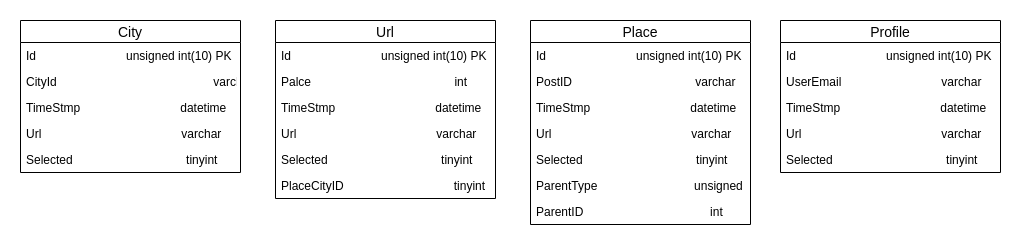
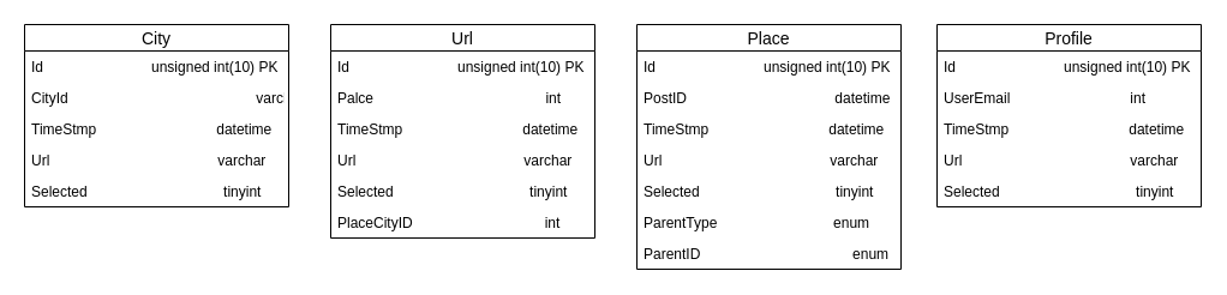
- <mxCell id="17" value="PostID                                     varchar" style="text;strokeColor=none;fillColor=none;spacingLeft=4;spacingRight=4;overflow=hidden;rotatable=0;points=[[0,0.5],[1,0.5]];portConstraint=eastwest;fontSize=12;" vertex="1" parent="15"><mxGeometry y="48" width="220" height="26" as="geometry" /></mxCell>
+ <mxCell id="17" value="PostID                                     datetime" style="text;strokeColor=none;fillColor=none;spacingLeft=4;spacingRight=4;overflow=hidden;rotatable=0;points=[[0,0.5],[1,0.5]];portConstraint=eastwest;fontSize=12;" vertex="1" parent="15"><mxGeometry y="48" width="220" height="26" as="geometry" /></mxCell>
- <mxCell id="25" value="UserEmail                              varchar" style="text;strokeColor=none;fillColor=none;spacingLeft=4;spacingRight=4;overflow=hidden;rotatable=0;points=[[0,0.5],[1,0.5]];portConstraint=eastwest;fontSize=12;" vertex="1" parent="23"><mxGeometry y="48" width="220" height="26" as="geometry" /></mxCell>
+ <mxCell id="25" value="UserEmail                              int" style="text;strokeColor=none;fillColor=none;spacingLeft=4;spacingRight=4;overflow=hidden;rotatable=0;points=[[0,0.5],[1,0.5]];portConstraint=eastwest;fontSize=12;" vertex="1" parent="23"><mxGeometry y="48" width="220" height="26" as="geometry" /></mxCell>
- <mxCell id="14" value="PlaceCityID                                 tinyint" style="text;strokeColor=none;fillColor=none;spacingLeft=4;spacingRight=4;overflow=hidden;rotatable=0;points=[[0,0.5],[1,0.5]];portConstraint=eastwest;fontSize=12;" vertex="1" parent="8"><mxGeometry y="152" width="220" height="26" as="geometry" /></mxCell>
+ <mxCell id="14" value="PlaceCityID                                 int" style="text;strokeColor=none;fillColor=none;spacingLeft=4;spacingRight=4;overflow=hidden;rotatable=0;points=[[0,0.5],[1,0.5]];portConstraint=eastwest;fontSize=12;" vertex="1" parent="8"><mxGeometry y="152" width="220" height="26" as="geometry" /></mxCell>
- <mxCell id="21" value="ParentType                             unsigned" style="text;strokeColor=none;fillColor=none;spacingLeft=4;spacingRight=4;overflow=hidden;rotatable=0;points=[[0,0.5],[1,0.5]];portConstraint=eastwest;fontSize=12;" vertex="1" parent="15"><mxGeometry y="152" width="220" height="26" as="geometry" /></mxCell>
+ <mxCell id="21" value="ParentType                             enum" style="text;strokeColor=none;fillColor=none;spacingLeft=4;spacingRight=4;overflow=hidden;rotatable=0;points=[[0,0.5],[1,0.5]];portConstraint=eastwest;fontSize=12;" vertex="1" parent="15"><mxGeometry y="152" width="220" height="26" as="geometry" /></mxCell>
- <mxCell id="22" value="ParentID                                      int" style="text;strokeColor=none;fillColor=none;spacingLeft=4;spacingRight=4;overflow=hidden;rotatable=0;points=[[0,0.5],[1,0.5]];portConstraint=eastwest;fontSize=12;" vertex="1" parent="15"><mxGeometry y="178" width="220" height="26" as="geometry" /></mxCell>
+ <mxCell id="22" value="ParentID                                      enum" style="text;strokeColor=none;fillColor=none;spacingLeft=4;spacingRight=4;overflow=hidden;rotatable=0;points=[[0,0.5],[1,0.5]];portConstraint=eastwest;fontSize=12;" vertex="1" parent="15"><mxGeometry y="178" width="220" height="26" as="geometry" /></mxCell>
